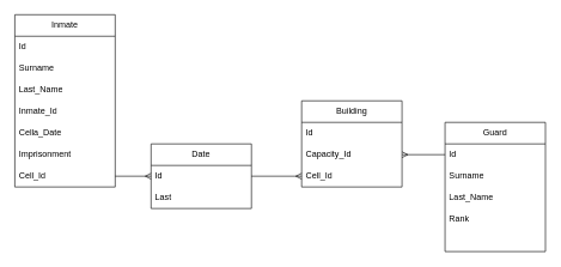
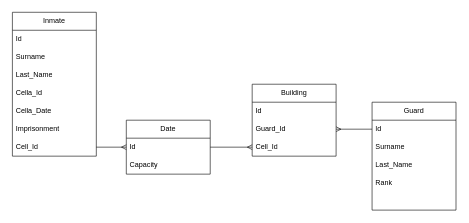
- <mxCell id="6" value="Inmate_Id" style="text;strokeColor=none;fillColor=none;align=left;verticalAlign=middle;spacingLeft=4;spacingRight=4;overflow=hidden;points=[[0,0.5],[1,0.5]];portConstraint=eastwest;rotatable=0;whiteSpace=wrap;html=1;" vertex="1" parent="2"><mxGeometry y="120" width="140" height="30" as="geometry" /></mxCell>
+ <mxCell id="6" value="Cella_Id" style="text;strokeColor=none;fillColor=none;align=left;verticalAlign=middle;spacingLeft=4;spacingRight=4;overflow=hidden;points=[[0,0.5],[1,0.5]];portConstraint=eastwest;rotatable=0;whiteSpace=wrap;html=1;" vertex="1" parent="2"><mxGeometry y="120" width="140" height="30" as="geometry" /></mxCell>
- <mxCell id="22" value="Capacity_Id" style="text;strokeColor=none;fillColor=none;align=left;verticalAlign=middle;spacingLeft=4;spacingRight=4;overflow=hidden;points=[[0,0.5],[1,0.5]];portConstraint=eastwest;rotatable=0;whiteSpace=wrap;html=1;" vertex="1" parent="20"><mxGeometry y="60" width="140" height="30" as="geometry" /></mxCell>
+ <mxCell id="22" value="Guard_Id" style="text;strokeColor=none;fillColor=none;align=left;verticalAlign=middle;spacingLeft=4;spacingRight=4;overflow=hidden;points=[[0,0.5],[1,0.5]];portConstraint=eastwest;rotatable=0;whiteSpace=wrap;html=1;" vertex="1" parent="20"><mxGeometry y="60" width="140" height="30" as="geometry" /></mxCell>
- <mxCell id="12" value="Last" style="text;strokeColor=none;fillColor=none;align=left;verticalAlign=middle;spacingLeft=4;spacingRight=4;overflow=hidden;points=[[0,0.5],[1,0.5]];portConstraint=eastwest;rotatable=0;whiteSpace=wrap;html=1;" vertex="1" parent="10"><mxGeometry y="60" width="140" height="30" as="geometry" /></mxCell>
+ <mxCell id="12" value="Capacity" style="text;strokeColor=none;fillColor=none;align=left;verticalAlign=middle;spacingLeft=4;spacingRight=4;overflow=hidden;points=[[0,0.5],[1,0.5]];portConstraint=eastwest;rotatable=0;whiteSpace=wrap;html=1;" vertex="1" parent="10"><mxGeometry y="60" width="140" height="30" as="geometry" /></mxCell>
